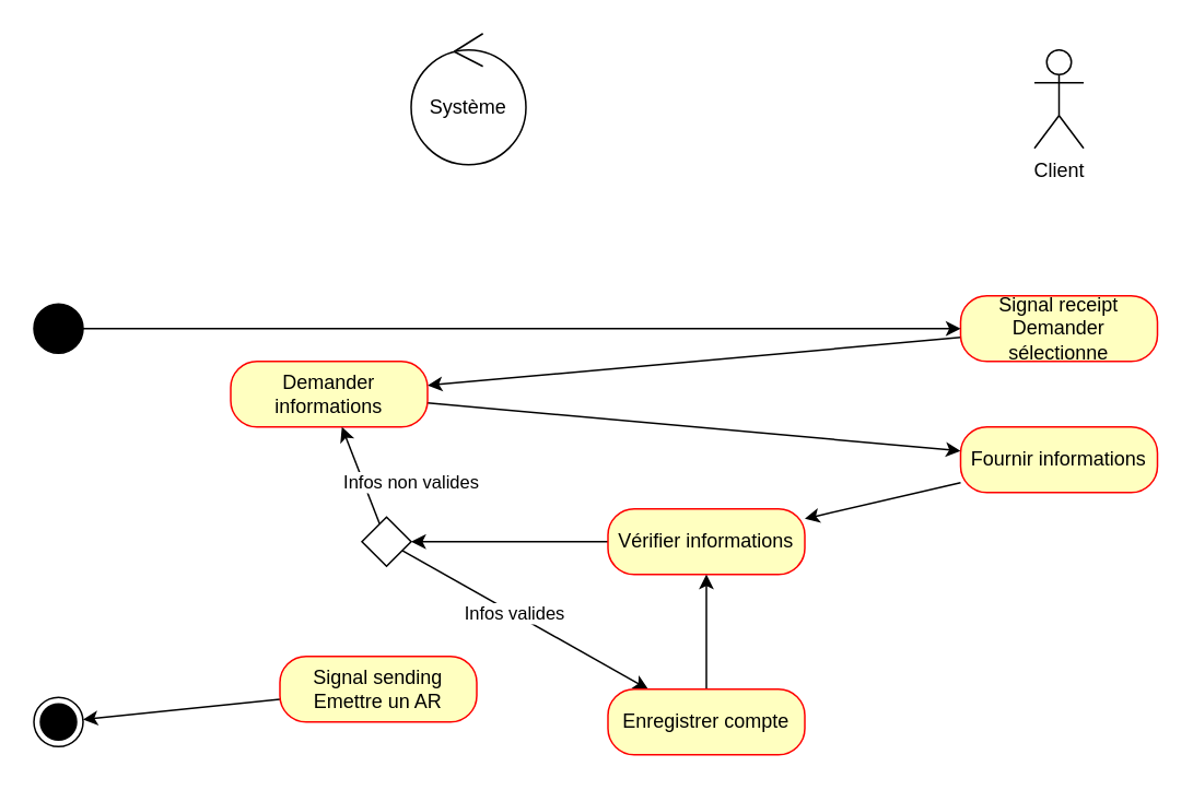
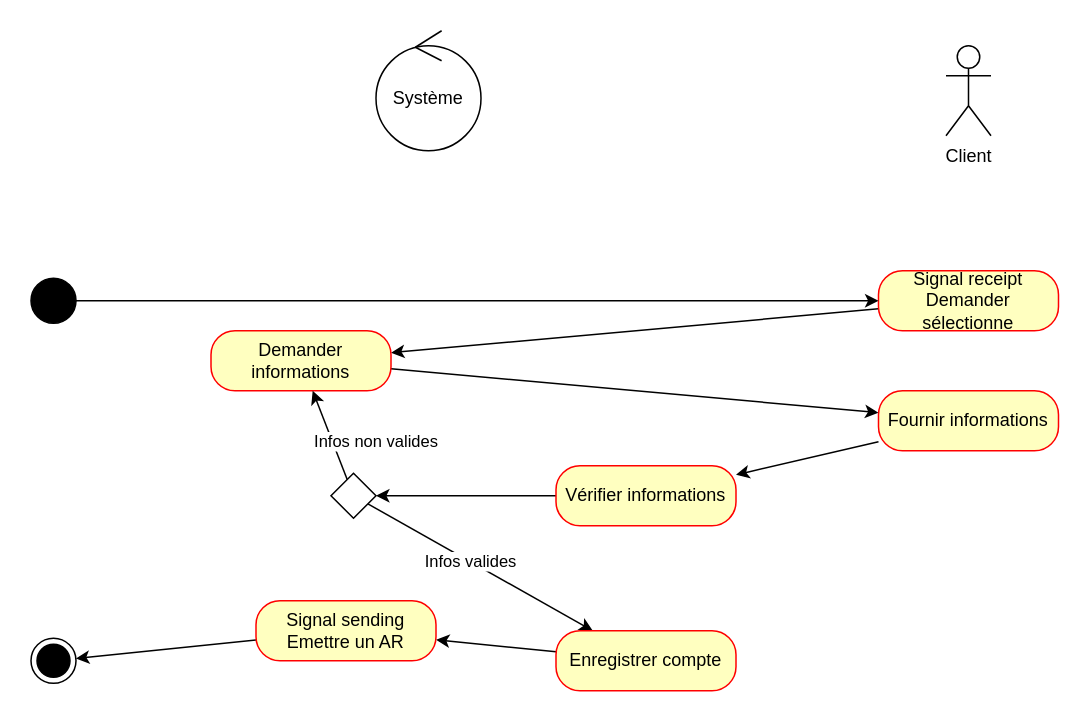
- <mxCell id="19" style="rounded=0;orthogonalLoop=1;jettySize=auto;html=1;" edge="1" parent="1" source="20" target="11"><mxGeometry relative="1" as="geometry" /></mxCell>
+ <mxCell id="19" style="rounded=0;orthogonalLoop=1;jettySize=auto;html=1;" edge="1" parent="1" source="20" target="23"><mxGeometry relative="1" as="geometry" /></mxCell>
